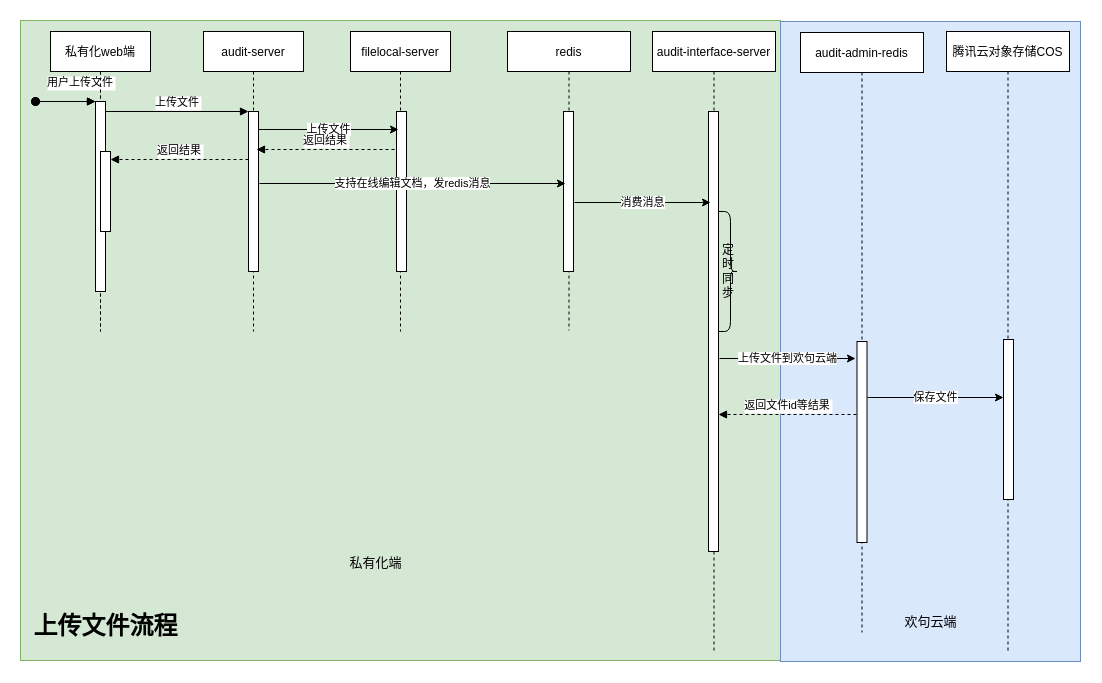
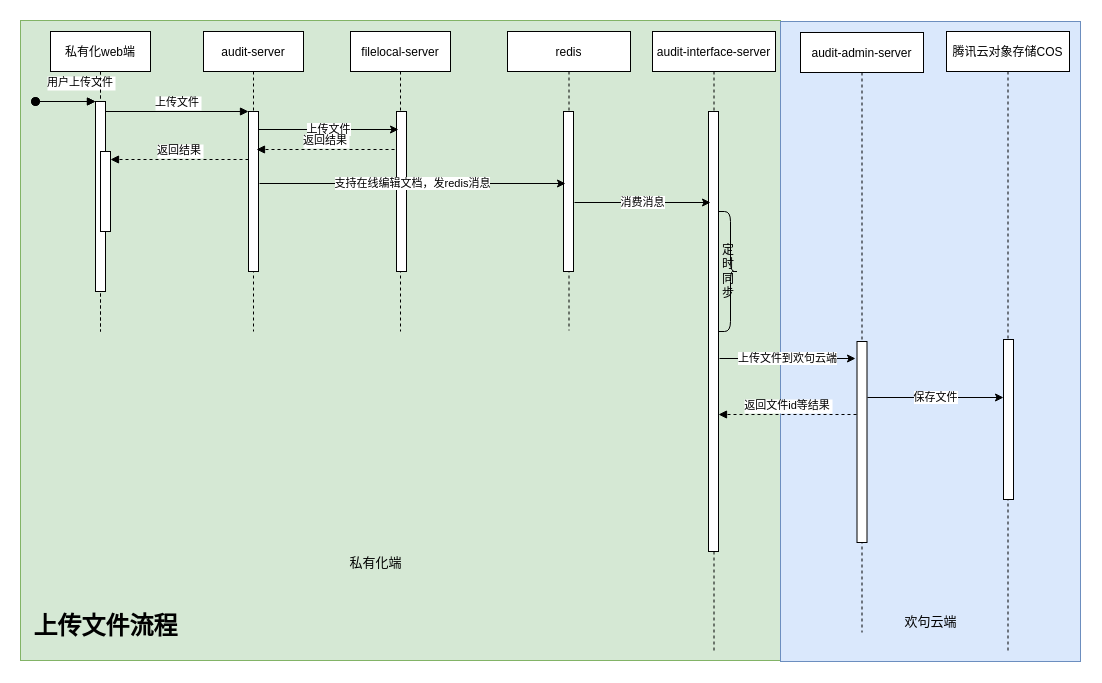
- <mxCell id="23" value="audit-admin-redis" style="shape=umlLifeline;perimeter=lifelinePerimeter;container=1;collapsible=0;recursiveResize=0;rounded=0;shadow=0;strokeWidth=1;" vertex="1" parent="1"><mxGeometry x="800" y="32" width="123" height="600" as="geometry" /></mxCell>
+ <mxCell id="23" value="audit-admin-server" style="shape=umlLifeline;perimeter=lifelinePerimeter;container=1;collapsible=0;recursiveResize=0;rounded=0;shadow=0;strokeWidth=1;" vertex="1" parent="1"><mxGeometry x="800" y="32" width="123" height="600" as="geometry" /></mxCell>
